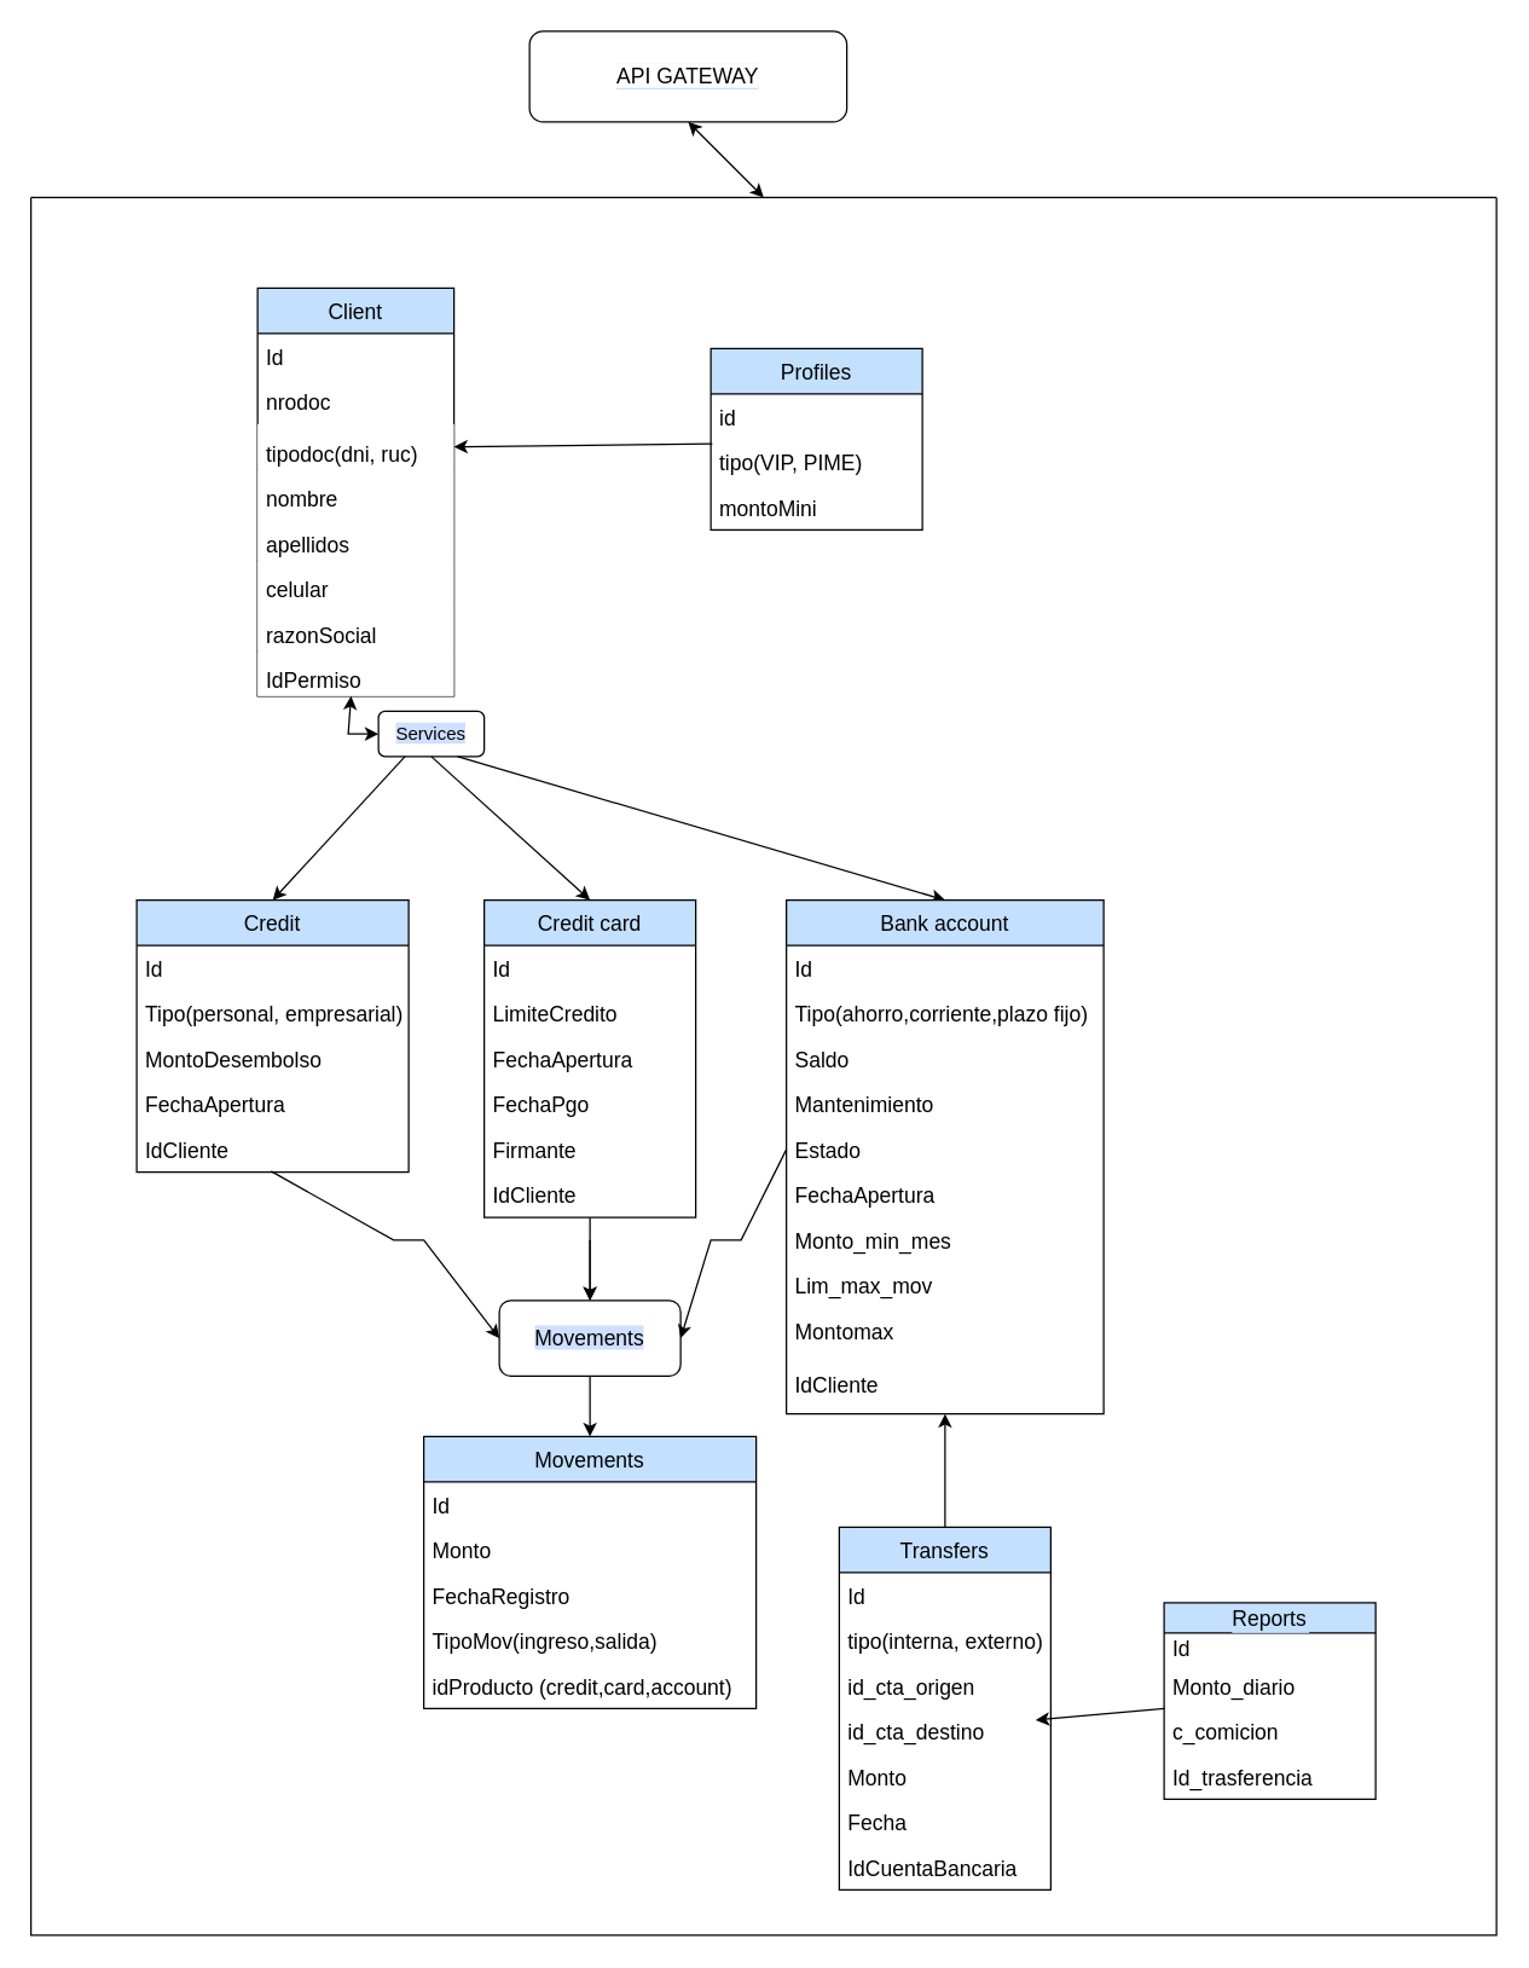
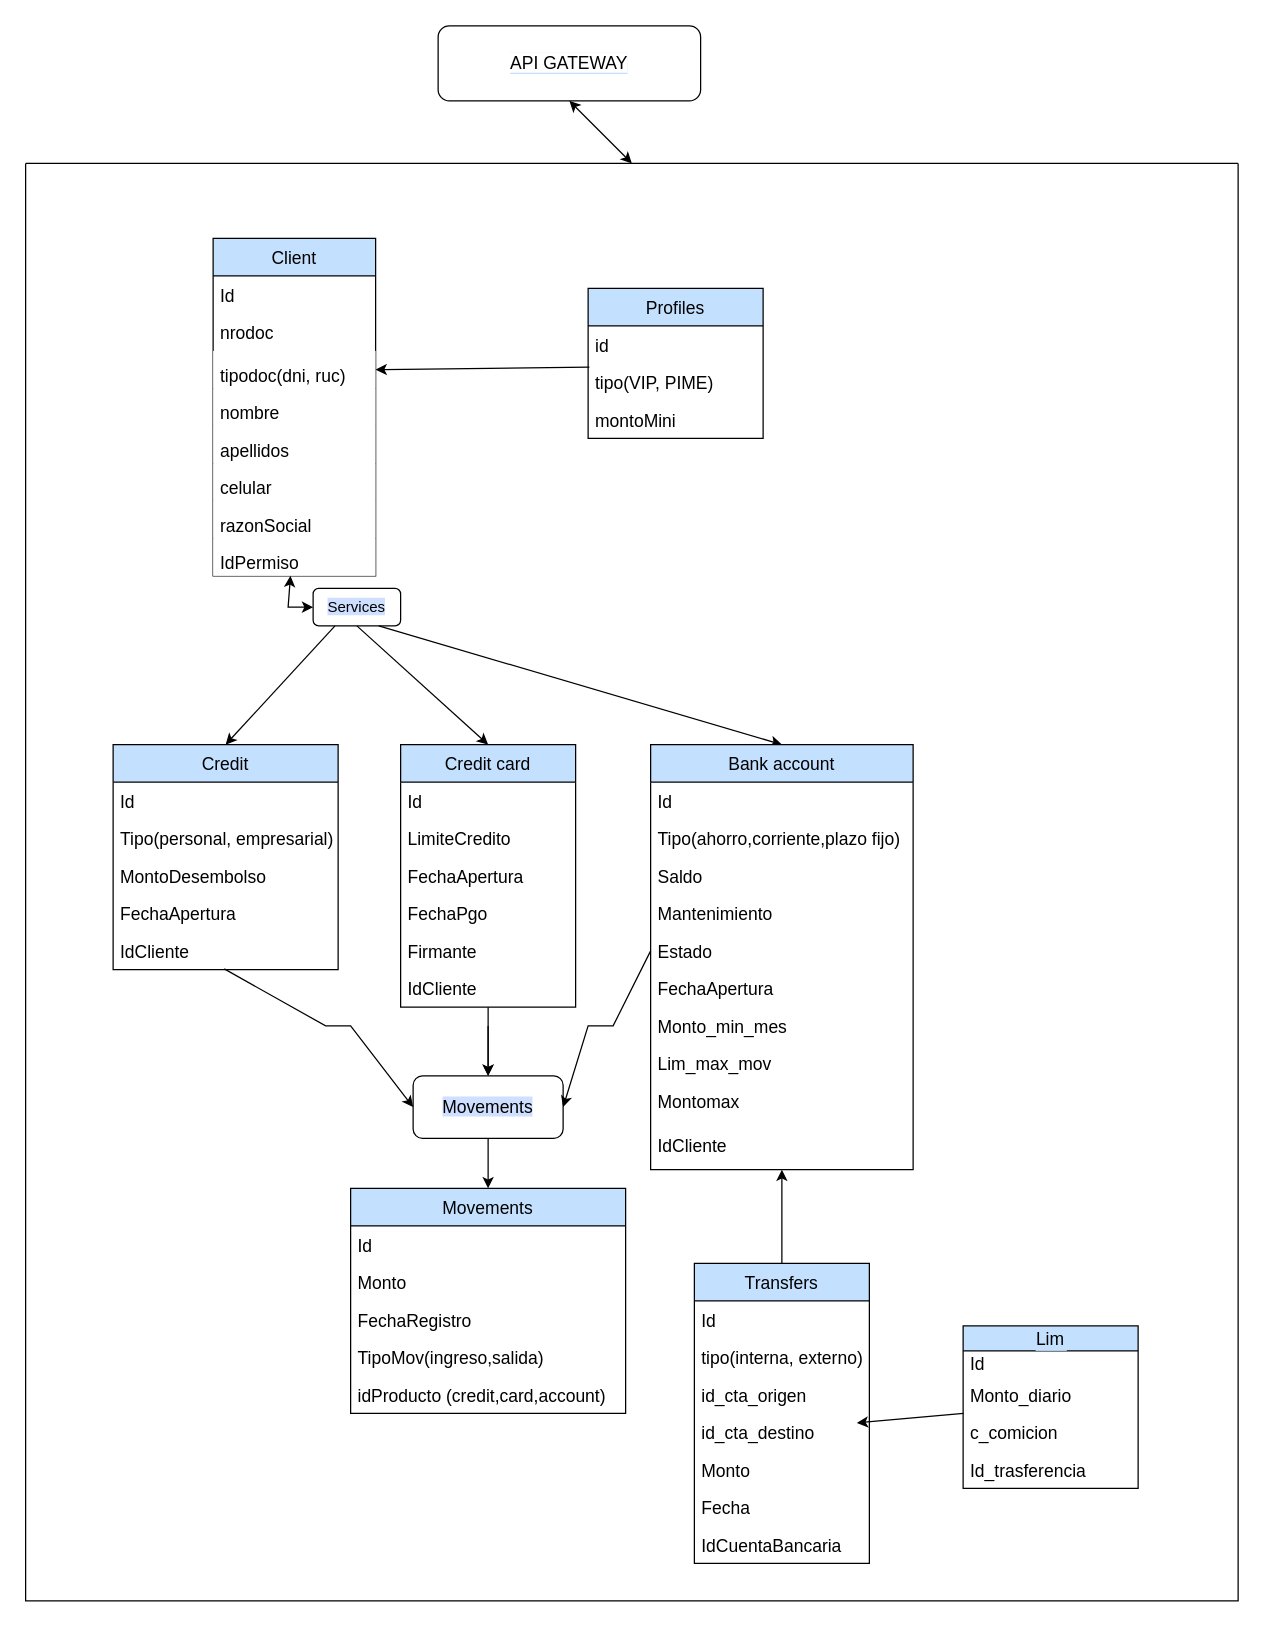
- <mxCell id="65" value="Reports" style="swimlane;fontStyle=0;childLayout=stackLayout;horizontal=1;startSize=20;horizontalStack=0;resizeParent=1;resizeParentMax=0;resizeLast=0;collapsible=1;marginBottom=0;labelBackgroundColor=#C4E0FF;fontSize=14;fontColor=#000000;fillColor=#C4E0FF;" vertex="1" parent="1"><mxGeometry x="770" y="1060" width="140" height="130" as="geometry" /></mxCell>
+ <mxCell id="65" value="Lim" style="swimlane;fontStyle=0;childLayout=stackLayout;horizontal=1;startSize=20;horizontalStack=0;resizeParent=1;resizeParentMax=0;resizeLast=0;collapsible=1;marginBottom=0;labelBackgroundColor=#C4E0FF;fontSize=14;fontColor=#000000;fillColor=#C4E0FF;" vertex="1" parent="1"><mxGeometry x="770" y="1060" width="140" height="130" as="geometry" /></mxCell>
